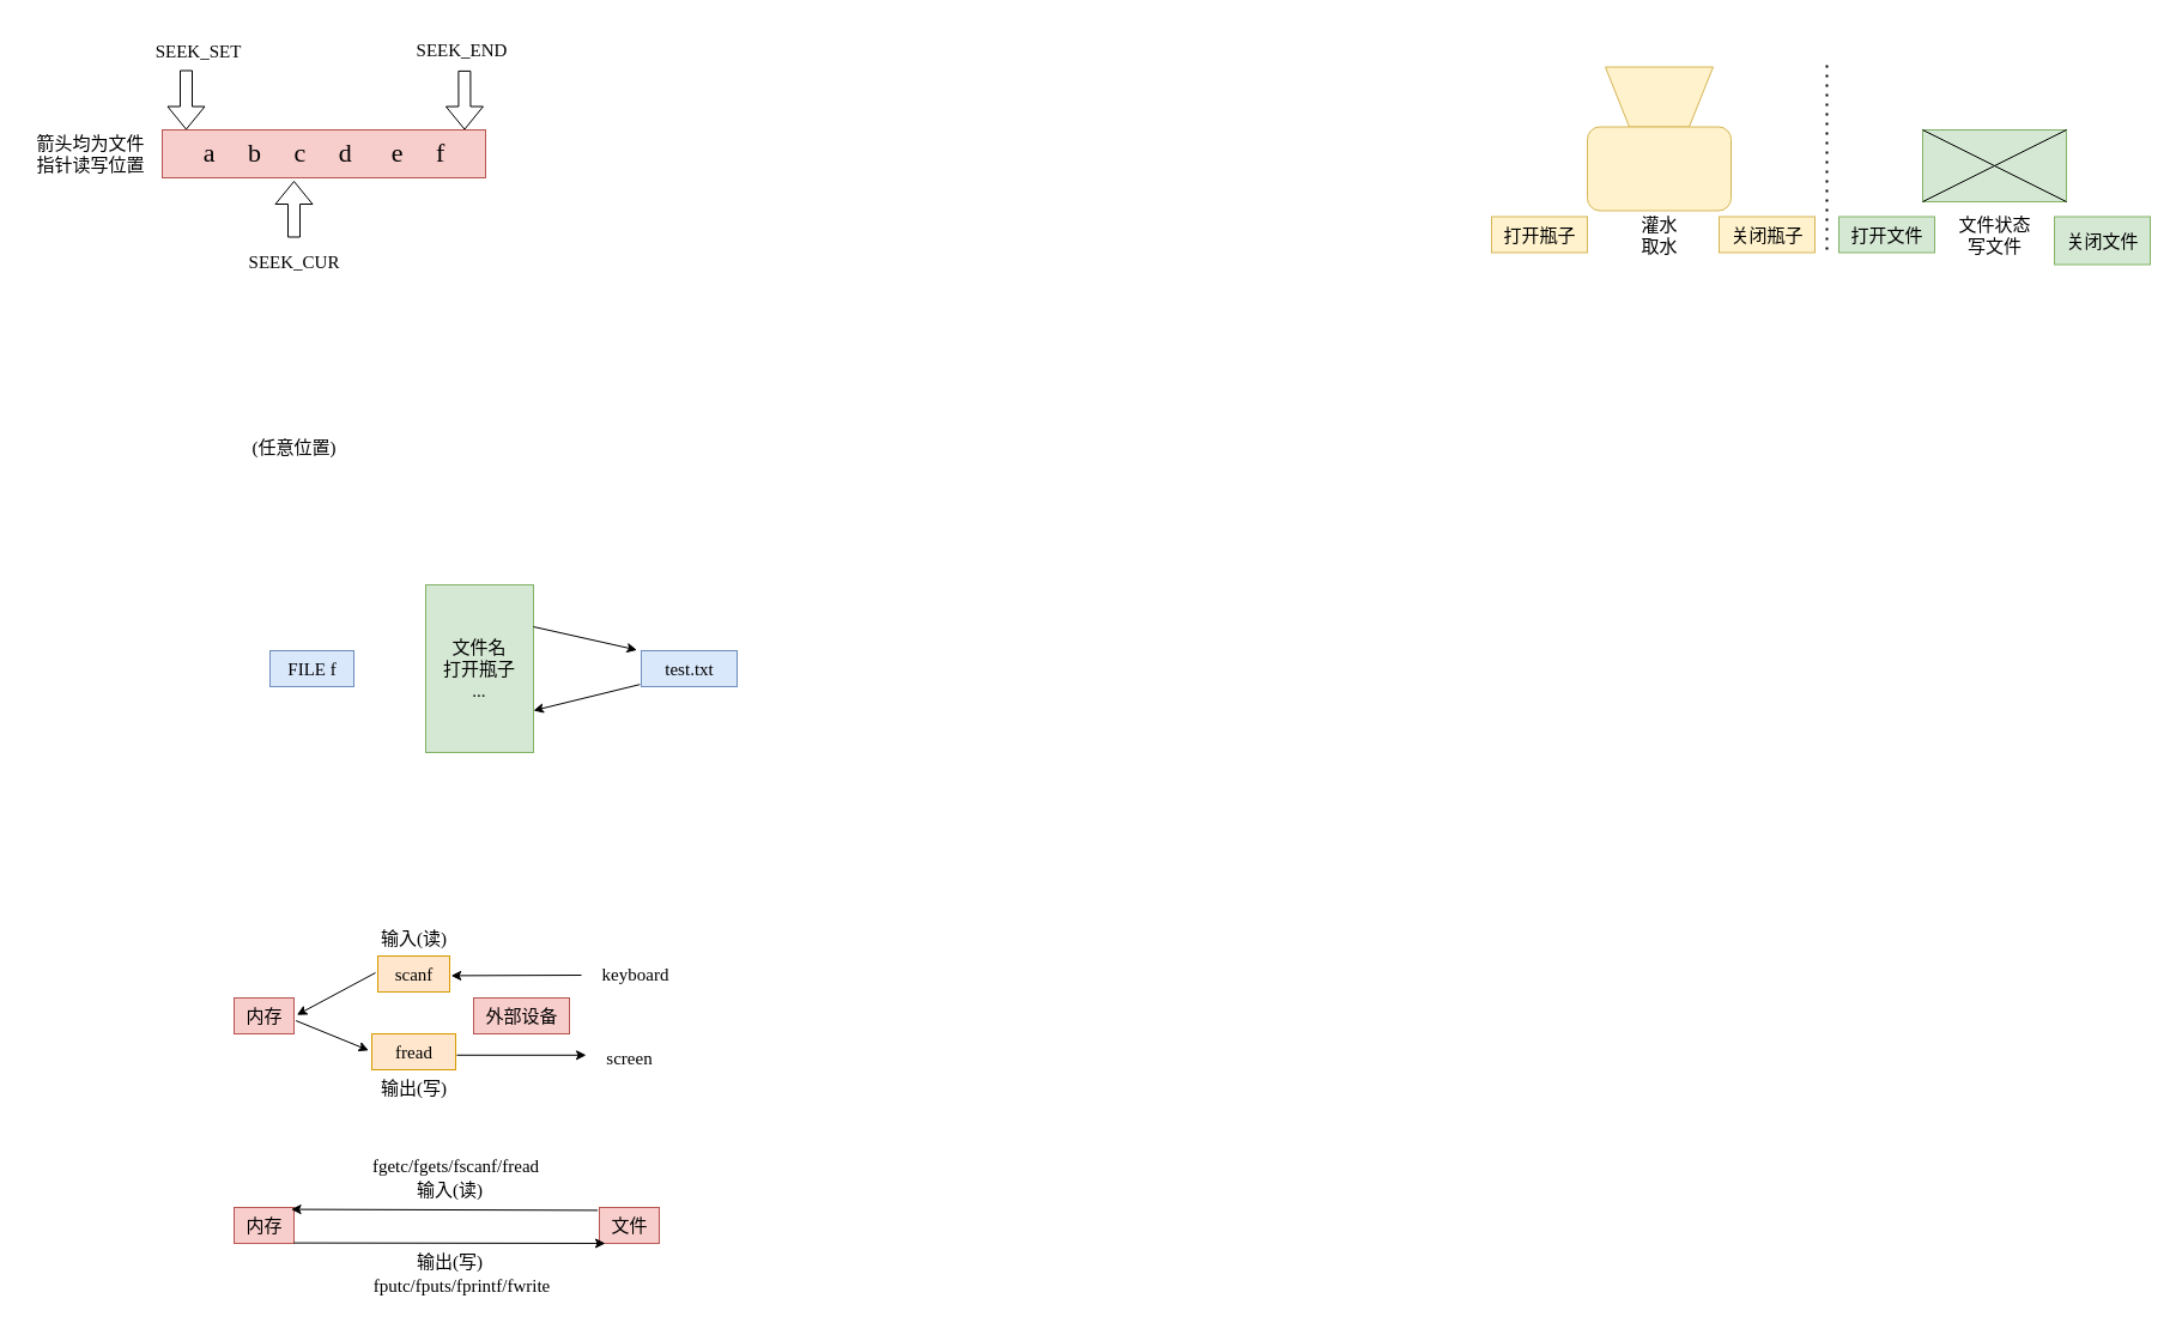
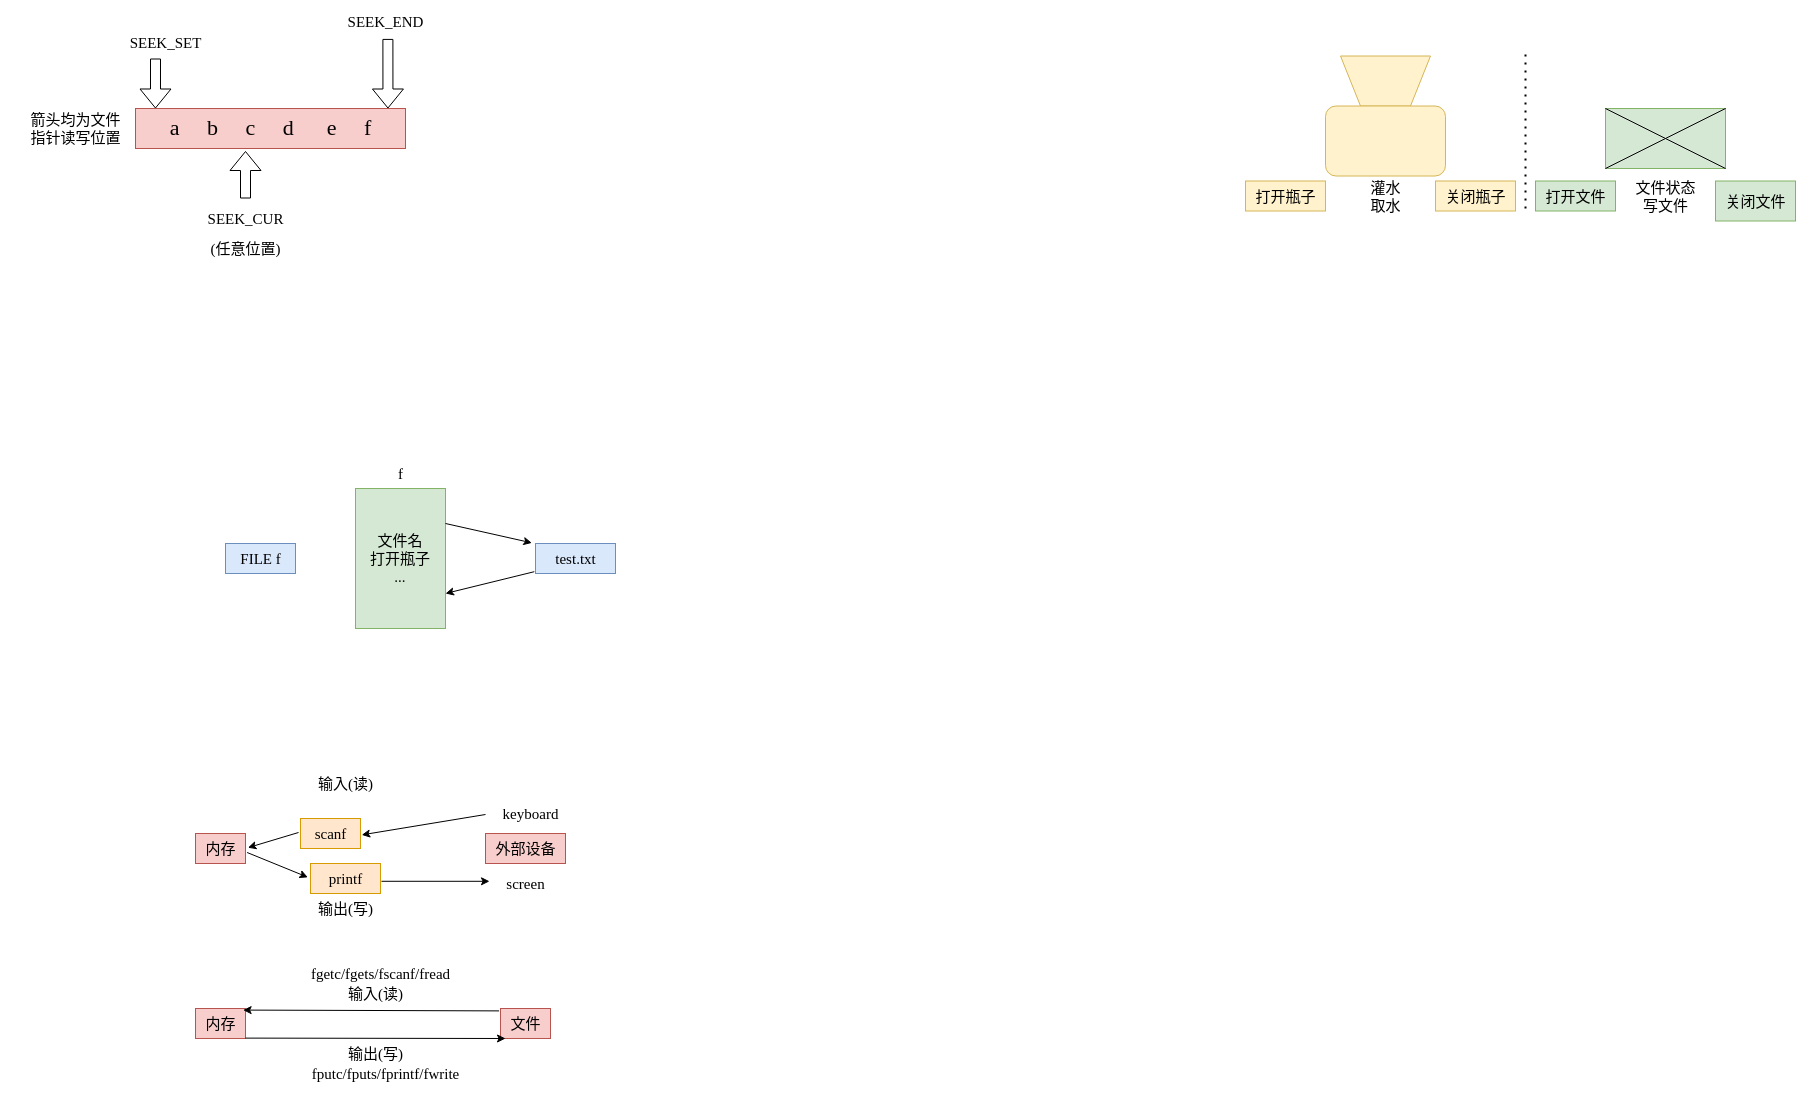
- <mxCell id="42" value="SEEK_END" style="text;html=1;align=center;verticalAlign=middle;resizable=0;points=[];autosize=1;strokeColor=none;fillColor=none;fontSize=15;fontFamily=Comic Sans MS;" vertex="1" parent="1"><mxGeometry x="335" y="25.5" width="100" height="30" as="geometry" /></mxCell>
+ <mxCell id="42" value="SEEK_END" style="text;html=1;align=center;verticalAlign=middle;resizable=0;points=[];autosize=1;strokeColor=none;fillColor=none;fontSize=15;fontFamily=Comic Sans MS;" vertex="1" parent="1"><mxGeometry x="335" y="5.5" width="100" height="30" as="geometry" /></mxCell>
- <mxCell id="47" value="(任意位置)" style="text;html=1;align=center;verticalAlign=middle;resizable=0;points=[];autosize=1;strokeColor=none;fillColor=none;fontSize=15;fontFamily=Comic Sans MS;" vertex="1" parent="1"><mxGeometry x="200" y="358" width="90" height="30" as="geometry" /></mxCell>
+ <mxCell id="47" value="(任意位置)" style="text;html=1;align=center;verticalAlign=middle;resizable=0;points=[];autosize=1;strokeColor=none;fillColor=none;fontSize=15;fontFamily=Comic Sans MS;" vertex="1" parent="1"><mxGeometry x="200" y="233" width="90" height="30" as="geometry" /></mxCell>
+ <mxCell id="16" value="f" style="text;html=1;align=center;verticalAlign=middle;resizable=0;points=[];autosize=1;strokeColor=none;fillColor=none;fontSize=15;fontFamily=Comic Sans MS;" parent="1" vertex="1"><mxGeometry x="385" y="458" width="30" height="30" as="geometry" /></mxCell>
- <mxCell id="22" value="scanf" style="text;html=1;align=center;verticalAlign=middle;resizable=0;points=[];autosize=1;strokeColor=#d79b00;fillColor=#ffe6cc;fontSize=15;fontFamily=Comic Sans MS;" parent="1" vertex="1"><mxGeometry x="315" y="798" width="60" height="30" as="geometry" /></mxCell>
+ <mxCell id="22" value="scanf" style="text;html=1;align=center;verticalAlign=middle;resizable=0;points=[];autosize=1;strokeColor=#d79b00;fillColor=#ffe6cc;fontSize=15;fontFamily=Comic Sans MS;" parent="1" vertex="1"><mxGeometry x="300" y="818" width="60" height="30" as="geometry" /></mxCell>
- <mxCell id="20" value="外部设备" style="text;html=1;align=center;verticalAlign=middle;resizable=0;points=[];autosize=1;strokeColor=#b85450;fillColor=#f8cecc;fontSize=15;fontFamily=Comic Sans MS;" parent="1" vertex="1"><mxGeometry x="395" y="833" width="80" height="30" as="geometry" /></mxCell>
+ <mxCell id="20" value="外部设备" style="text;html=1;align=center;verticalAlign=middle;resizable=0;points=[];autosize=1;strokeColor=#b85450;fillColor=#f8cecc;fontSize=15;fontFamily=Comic Sans MS;" parent="1" vertex="1"><mxGeometry x="485" y="833" width="80" height="30" as="geometry" /></mxCell>
- <mxCell id="23" value="fread" style="text;html=1;align=center;verticalAlign=middle;resizable=0;points=[];autosize=1;strokeColor=#d79b00;fillColor=#ffe6cc;fontSize=15;fontFamily=Comic Sans MS;" parent="1" vertex="1"><mxGeometry x="310" y="863" width="70" height="30" as="geometry" /></mxCell>
+ <mxCell id="23" value="printf" style="text;html=1;align=center;verticalAlign=middle;resizable=0;points=[];autosize=1;strokeColor=#d79b00;fillColor=#ffe6cc;fontSize=15;fontFamily=Comic Sans MS;" parent="1" vertex="1"><mxGeometry x="310" y="863" width="70" height="30" as="geometry" /></mxCell>
